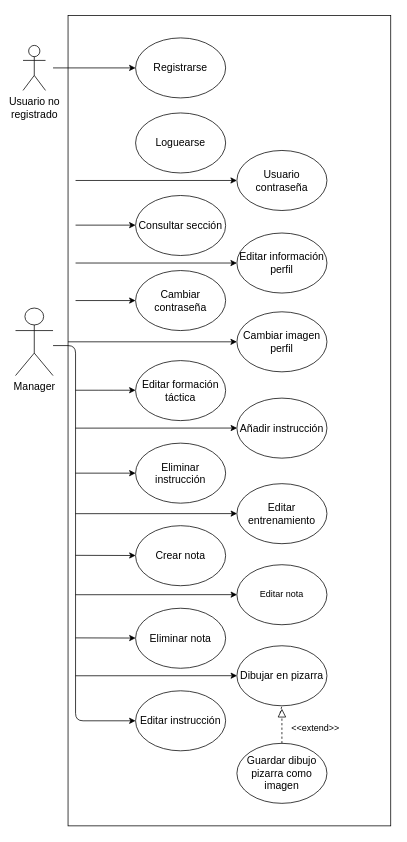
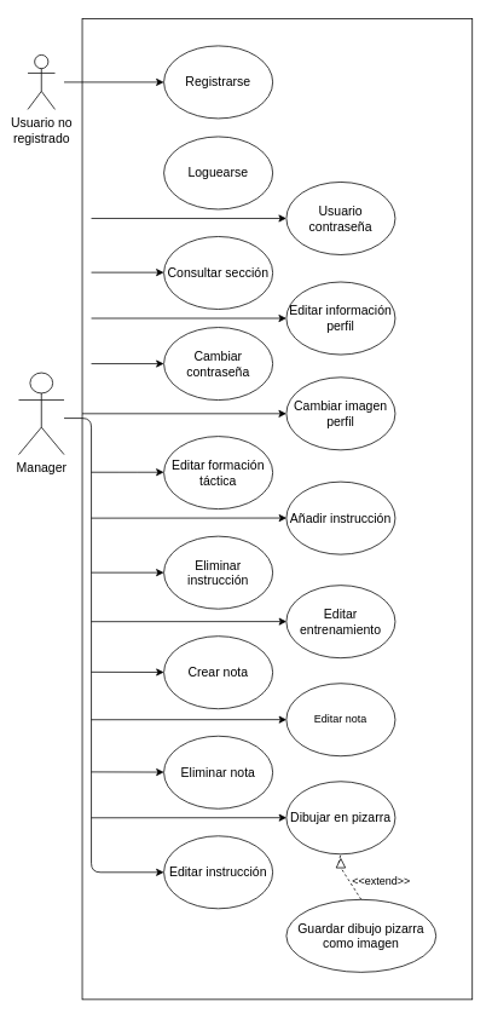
- <mxCell id="36" value="&lt;font style=&quot;font-size: 14px&quot;&gt;Guardar dibujo pizarra como imagen&lt;/font&gt;" style="ellipse;whiteSpace=wrap;html=1;" vertex="1" parent="1"><mxGeometry x="315" y="990" width="120" height="80" as="geometry" /></mxCell>
+ <mxCell id="36" value="&lt;font style=&quot;font-size: 14px&quot;&gt;Guardar dibujo pizarra como imagen&lt;/font&gt;" style="ellipse;whiteSpace=wrap;html=1;" vertex="1" parent="1"><mxGeometry x="315" y="990" width="165" height="80" as="geometry" /></mxCell>
